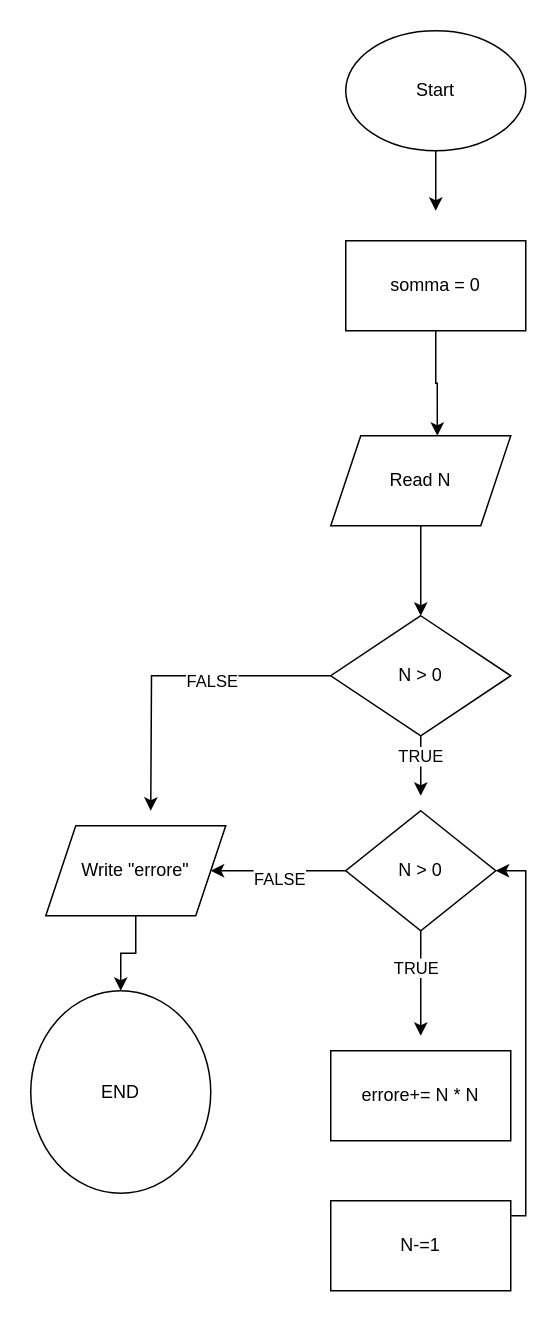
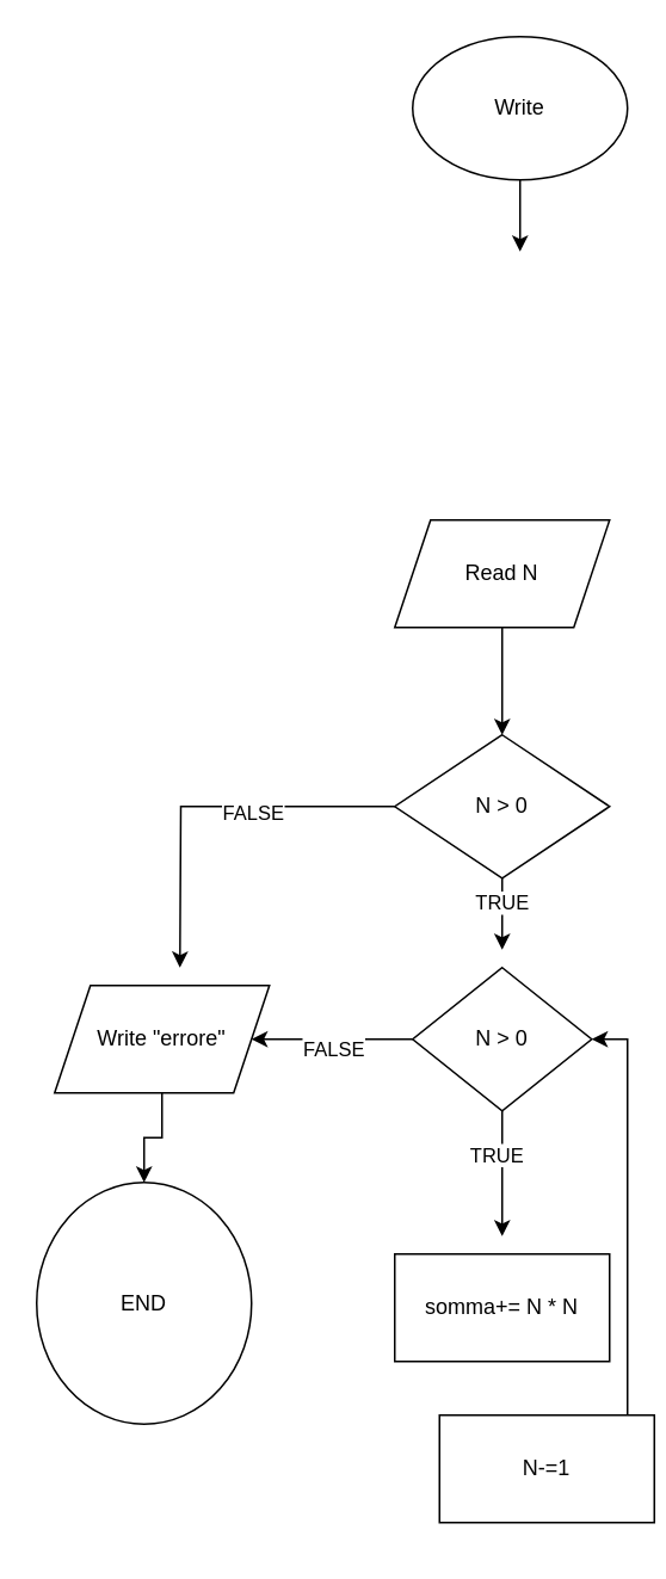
- <mxCell id="3" value="Start" style="ellipse;whiteSpace=wrap;html=1;" vertex="1" parent="1"><mxGeometry x="230" y="20" width="120" height="80" as="geometry" /></mxCell>
+ <mxCell id="3" value="Write" style="ellipse;whiteSpace=wrap;html=1;" vertex="1" parent="1"><mxGeometry x="230" y="20" width="120" height="80" as="geometry" /></mxCell>
- <mxCell id="4" value="somma = 0 " style="rounded=0;whiteSpace=wrap;html=1;" vertex="1" parent="1"><mxGeometry x="230" y="160" width="120" height="60" as="geometry" /></mxCell>
- <mxCell id="7" style="edgeStyle=orthogonalEdgeStyle;rounded=0;orthogonalLoop=1;jettySize=auto;html=1;entryX=0.592;entryY=0;entryDx=0;entryDy=0;entryPerimeter=0;" edge="1" parent="1" source="4" target="6"><mxGeometry relative="1" as="geometry" /></mxCell>
- <mxCell id="18" value="errore+= N * N" style="rounded=0;whiteSpace=wrap;html=1;" vertex="1" parent="1"><mxGeometry x="220" y="700" width="120" height="60" as="geometry" /></mxCell>
+ <mxCell id="18" value="somma+= N * N" style="rounded=0;whiteSpace=wrap;html=1;" vertex="1" parent="1"><mxGeometry x="220" y="700" width="120" height="60" as="geometry" /></mxCell>
- <mxCell id="20" value="N-=1" style="rounded=0;whiteSpace=wrap;html=1;" vertex="1" parent="1"><mxGeometry x="220" y="800" width="120" height="60" as="geometry" /></mxCell>
+ <mxCell id="20" value="N-=1" style="rounded=0;whiteSpace=wrap;html=1;" vertex="1" parent="1"><mxGeometry x="245" y="790" width="120" height="60" as="geometry" /></mxCell>
